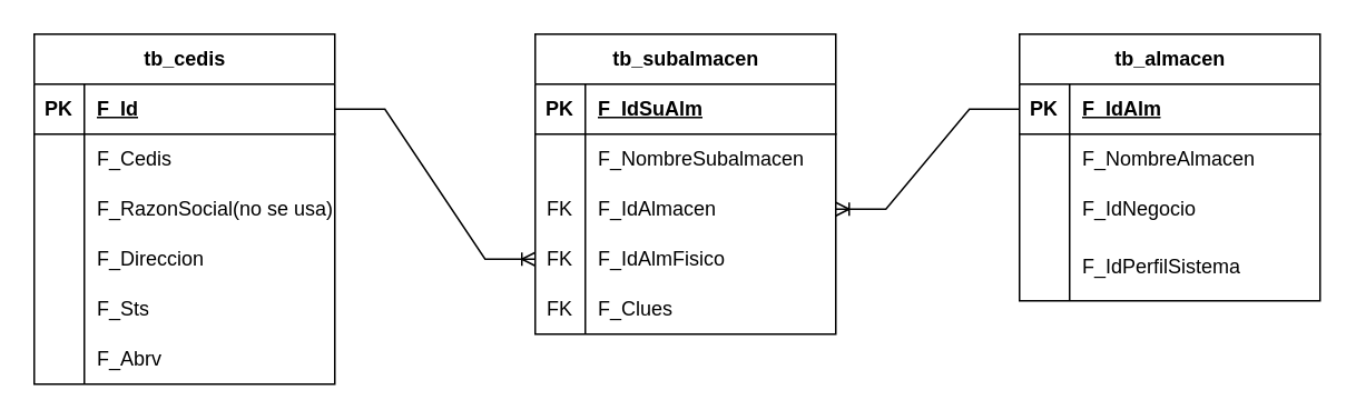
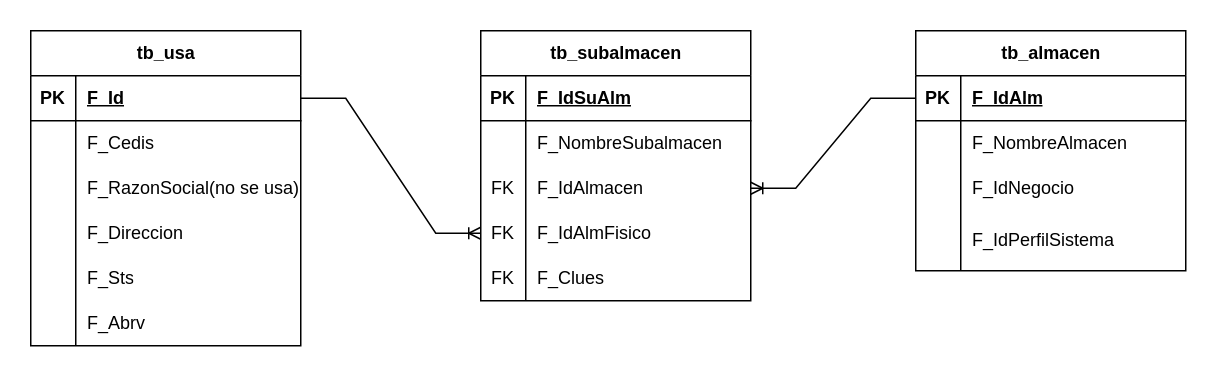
- <mxCell id="32" value="tb_cedis" style="shape=table;startSize=30;container=1;collapsible=1;childLayout=tableLayout;fixedRows=1;rowLines=0;fontStyle=1;align=center;resizeLast=1;html=1;" parent="1" vertex="1"><mxGeometry x="20" y="20" width="180" height="210" as="geometry" /></mxCell>
+ <mxCell id="32" value="tb_usa" style="shape=table;startSize=30;container=1;collapsible=1;childLayout=tableLayout;fixedRows=1;rowLines=0;fontStyle=1;align=center;resizeLast=1;html=1;" parent="1" vertex="1"><mxGeometry x="20" y="20" width="180" height="210" as="geometry" /></mxCell>
